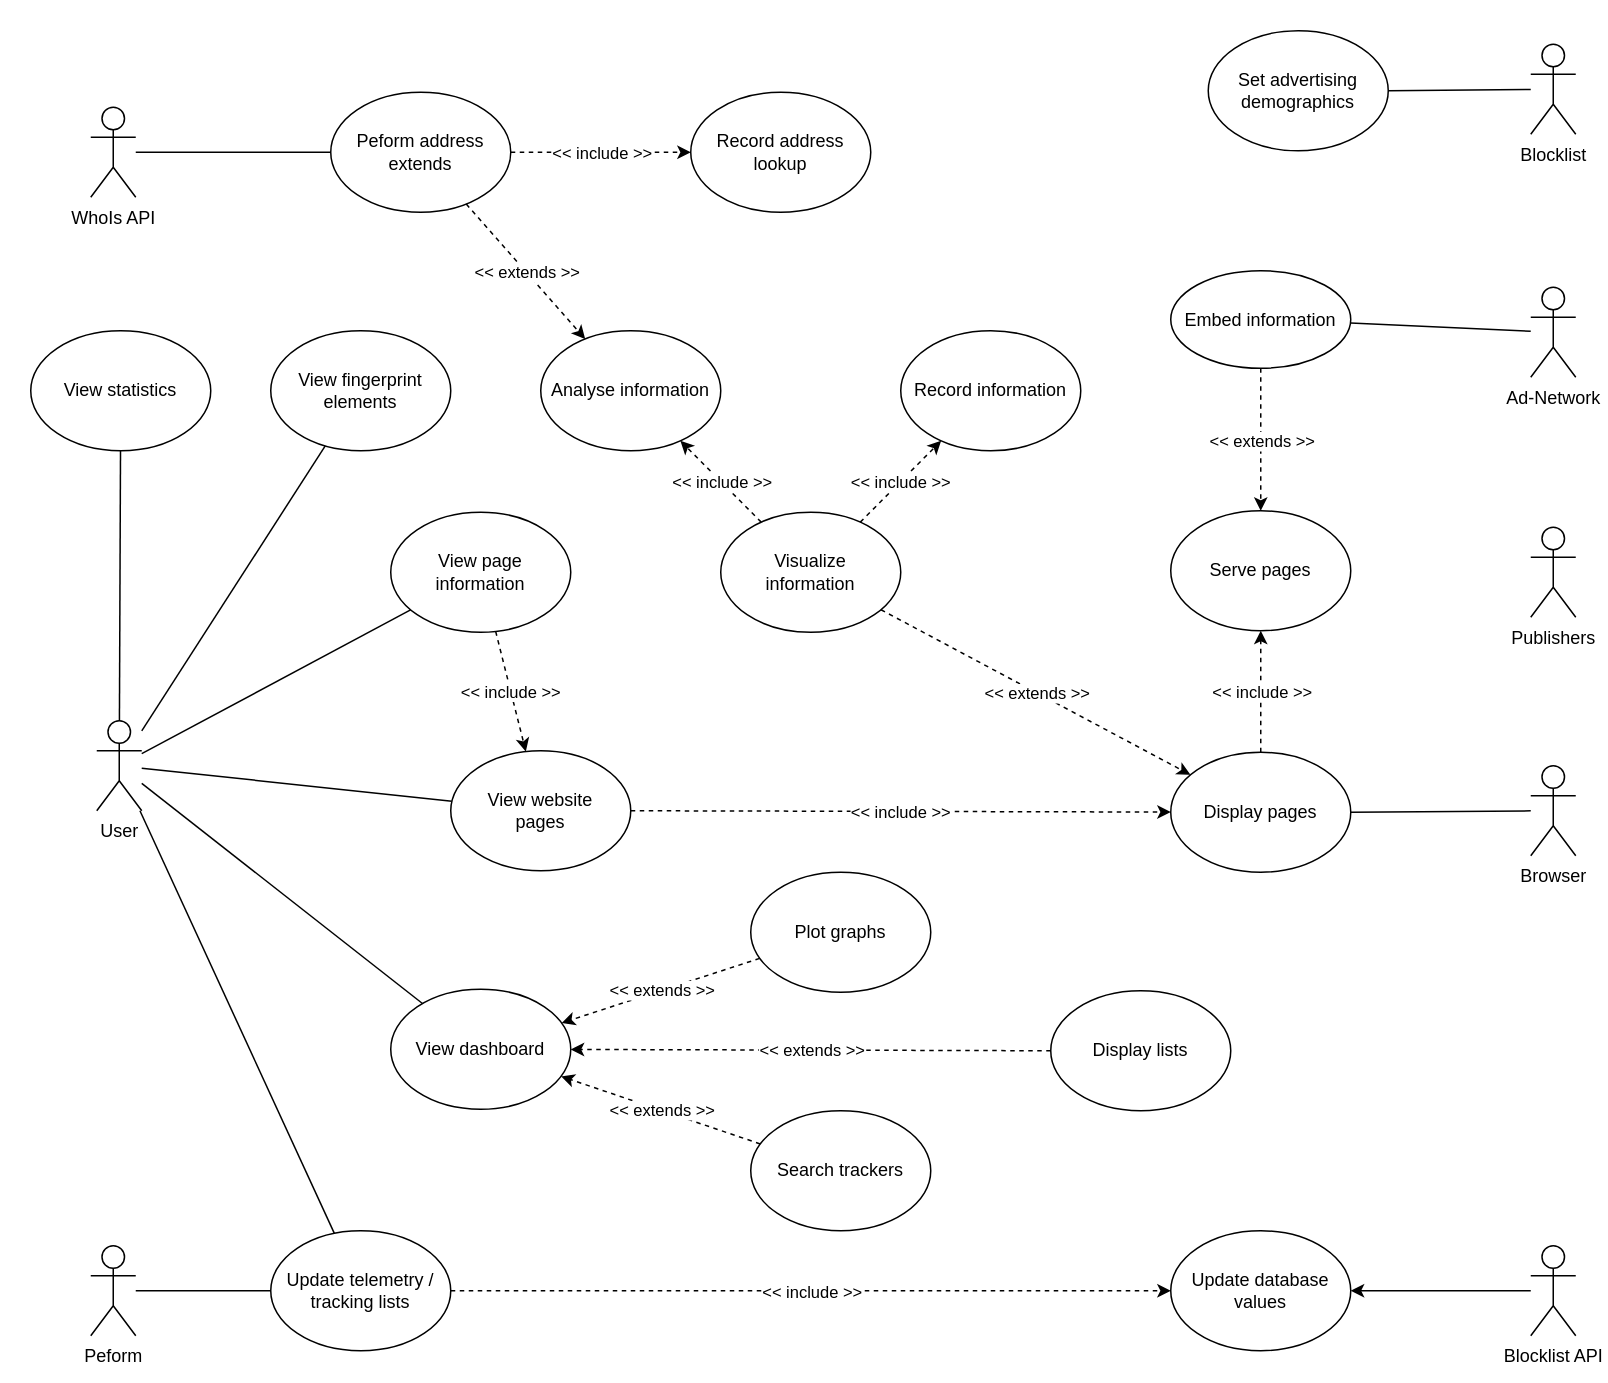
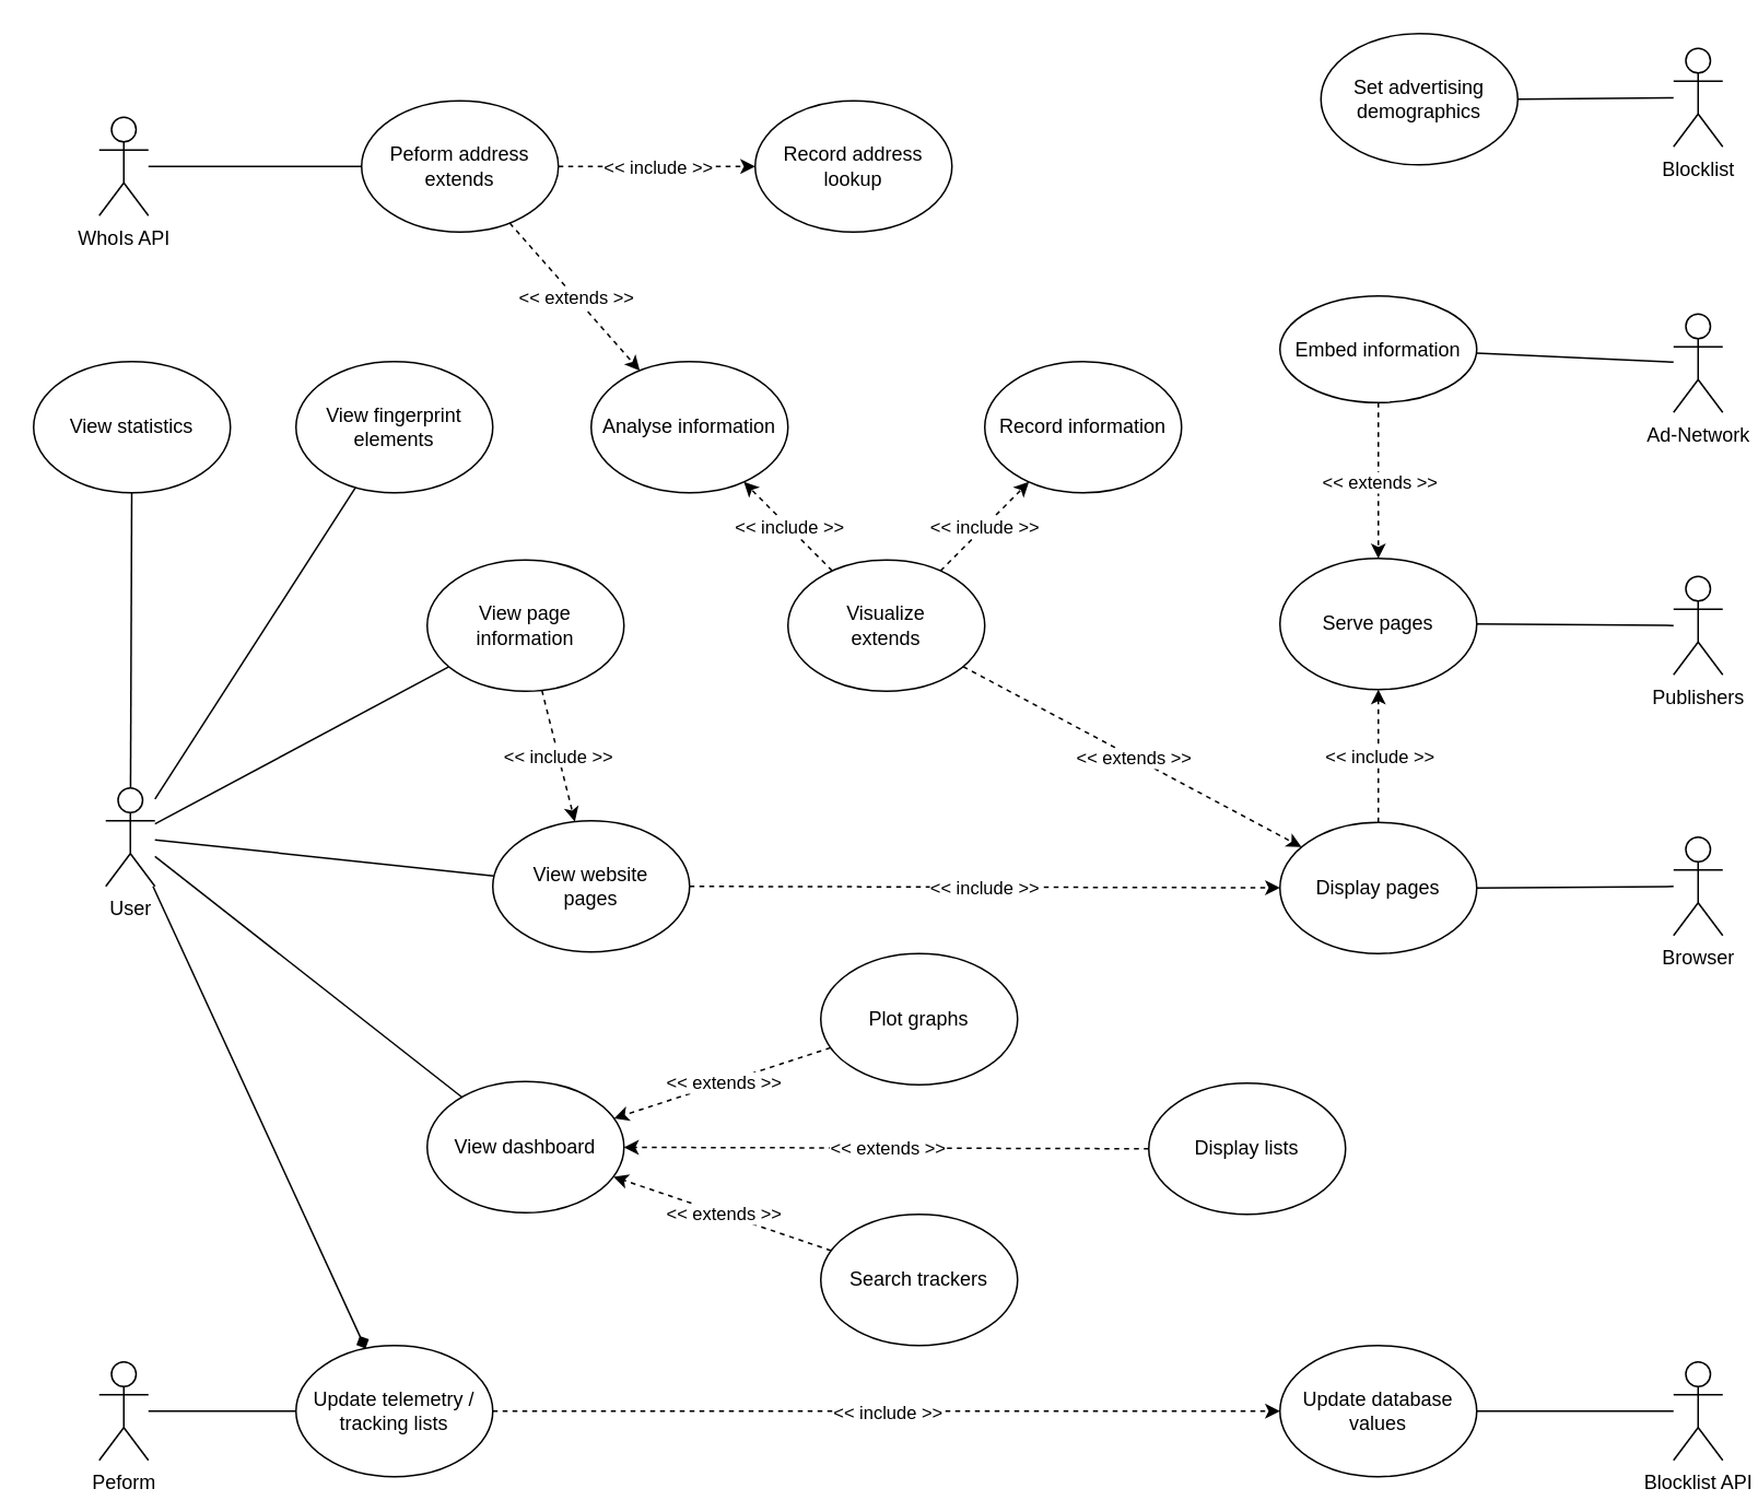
+ <mxCell id="32" value="" style="endArrow=none;html=1;" parent="1" source="27" target="8" edge="1"><mxGeometry width="50" height="50" relative="1" as="geometry"><mxPoint x="750" y="670" as="sourcePoint" /><mxPoint x="800" y="620" as="targetPoint" /></mxGeometry></mxCell>
- <mxCell id="41" value="Visualize&lt;br&gt;information" style="ellipse;whiteSpace=wrap;html=1;" parent="1" vertex="1"><mxGeometry x="480" y="341" width="120" height="80" as="geometry" /></mxCell>
+ <mxCell id="41" value="Visualize&lt;br&gt;extends" style="ellipse;whiteSpace=wrap;html=1;" parent="1" vertex="1"><mxGeometry x="480" y="341" width="120" height="80" as="geometry" /></mxCell>
- <mxCell id="24" value="" style="endArrow=none;html=1;" parent="1" source="2" target="6" edge="1"><mxGeometry width="50" height="50" relative="1" as="geometry"><mxPoint x="330" y="640" as="sourcePoint" /><mxPoint x="380" y="590" as="targetPoint" /></mxGeometry></mxCell>
+ <mxCell id="24" value="" style="endArrow=diamond;html=1;" parent="1" source="2" target="6" edge="1"><mxGeometry width="50" height="50" relative="1" as="geometry"><mxPoint x="330" y="640" as="sourcePoint" /><mxPoint x="380" y="590" as="targetPoint" /></mxGeometry></mxCell>
- <mxCell id="14" value="" style="endArrow=classic;html=1;" parent="1" source="4" target="13" edge="1"><mxGeometry width="50" height="50" relative="1" as="geometry"><mxPoint x="600" y="449" as="sourcePoint" /><mxPoint x="650" y="399" as="targetPoint" /></mxGeometry></mxCell>
+ <mxCell id="14" value="" style="endArrow=none;html=1;" parent="1" source="4" target="13" edge="1"><mxGeometry width="50" height="50" relative="1" as="geometry"><mxPoint x="600" y="449" as="sourcePoint" /><mxPoint x="650" y="399" as="targetPoint" /></mxGeometry></mxCell>
